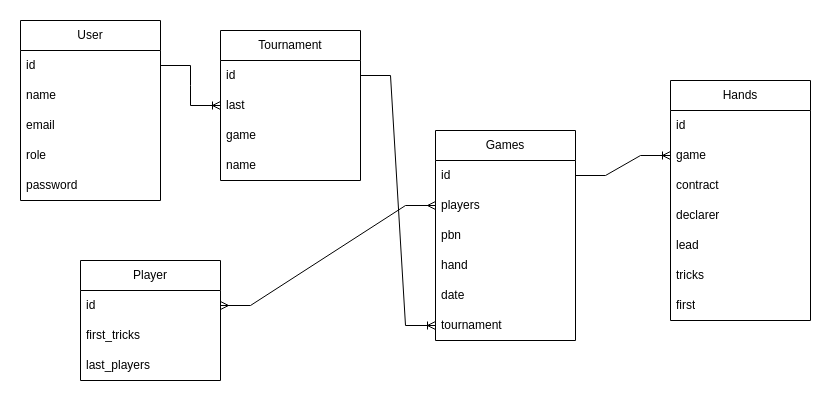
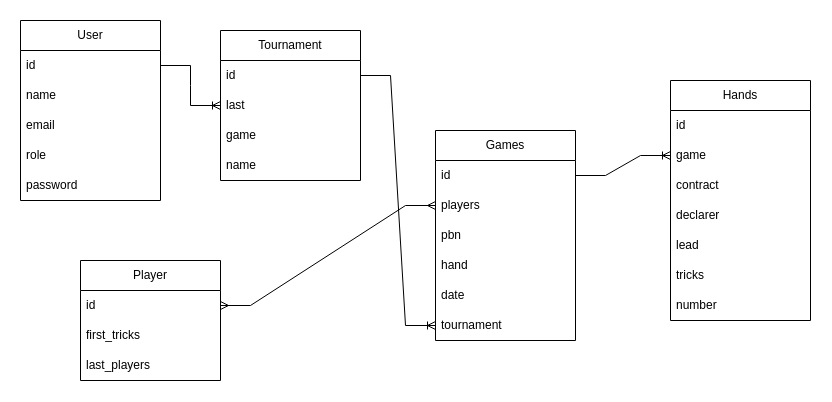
- <mxCell id="22" value="first" style="text;strokeColor=none;fillColor=none;align=left;verticalAlign=middle;spacingLeft=4;spacingRight=4;overflow=hidden;points=[[0,0.5],[1,0.5]];portConstraint=eastwest;rotatable=0;whiteSpace=wrap;html=1;" parent="15" vertex="1"><mxGeometry y="210" width="140" height="30" as="geometry" /></mxCell>
+ <mxCell id="22" value="number" style="text;strokeColor=none;fillColor=none;align=left;verticalAlign=middle;spacingLeft=4;spacingRight=4;overflow=hidden;points=[[0,0.5],[1,0.5]];portConstraint=eastwest;rotatable=0;whiteSpace=wrap;html=1;" parent="15" vertex="1"><mxGeometry y="210" width="140" height="30" as="geometry" /></mxCell>
